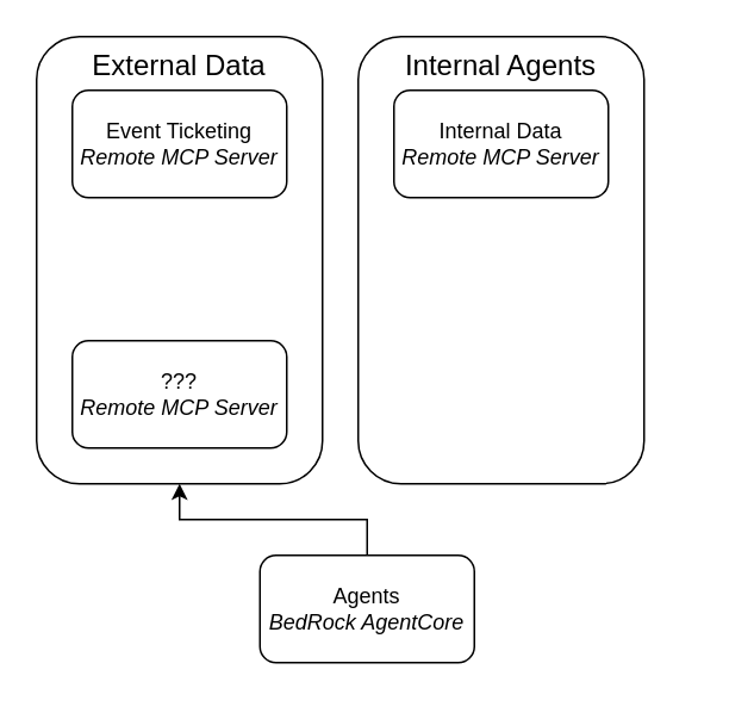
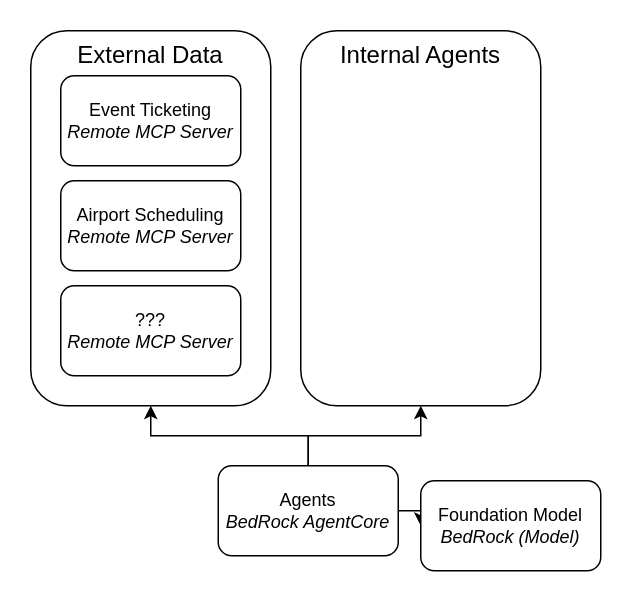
- <mxCell id="10" value="Internal Data&lt;br&gt;&lt;i&gt;Remote MCP Server&lt;/i&gt;" style="rounded=1;whiteSpace=wrap;html=1;" vertex="1" parent="1"><mxGeometry x="220" y="50" width="120" height="60" as="geometry" /></mxCell>
+ <mxCell id="9" value="Airport Scheduling&lt;br&gt;&lt;i&gt;Remote MCP Server&lt;/i&gt;" style="rounded=1;whiteSpace=wrap;html=1;" vertex="1" parent="1"><mxGeometry x="40" y="120" width="120" height="60" as="geometry" /></mxCell>
+ <mxCell id="5" style="edgeStyle=orthogonalEdgeStyle;rounded=0;orthogonalLoop=1;jettySize=auto;html=1;exitX=0.5;exitY=0;exitDx=0;exitDy=0;entryX=0.5;entryY=1;entryDx=0;entryDy=0;" edge="1" parent="1" source="6" target="12"><mxGeometry relative="1" as="geometry" /></mxCell>
+ <mxCell id="3" style="edgeStyle=orthogonalEdgeStyle;rounded=0;orthogonalLoop=1;jettySize=auto;html=1;exitX=1;exitY=0.5;exitDx=0;exitDy=0;entryX=0;entryY=0.5;entryDx=0;entryDy=0;" edge="1" parent="1" source="6" target="7"><mxGeometry relative="1" as="geometry" /></mxCell>
+ <mxCell id="7" value="Foundation Model&lt;br&gt;&lt;i&gt;BedRock (Model)&lt;/i&gt;" style="rounded=1;whiteSpace=wrap;html=1;" vertex="1" parent="1"><mxGeometry x="280" y="320" width="120" height="60" as="geometry" /></mxCell>
